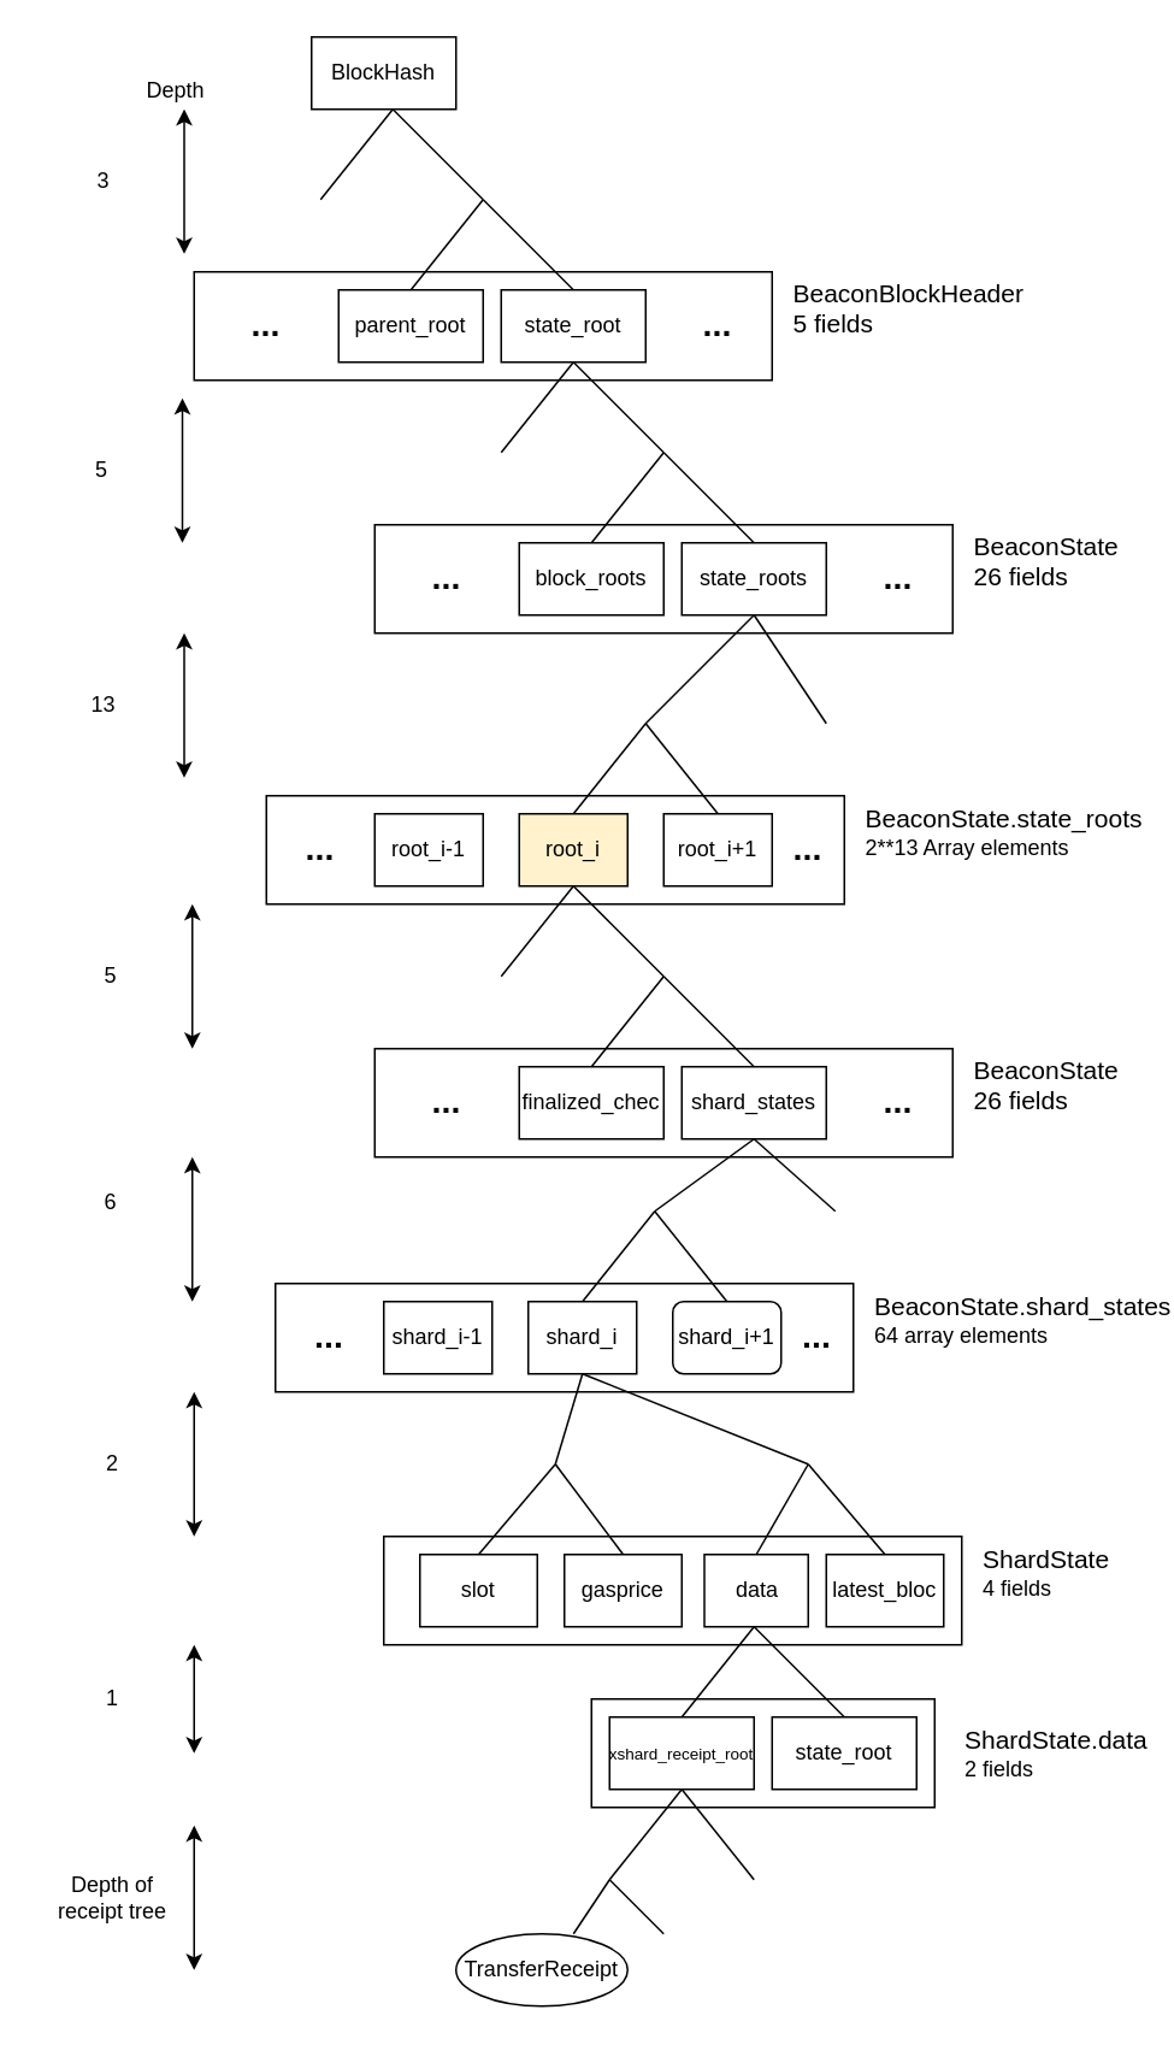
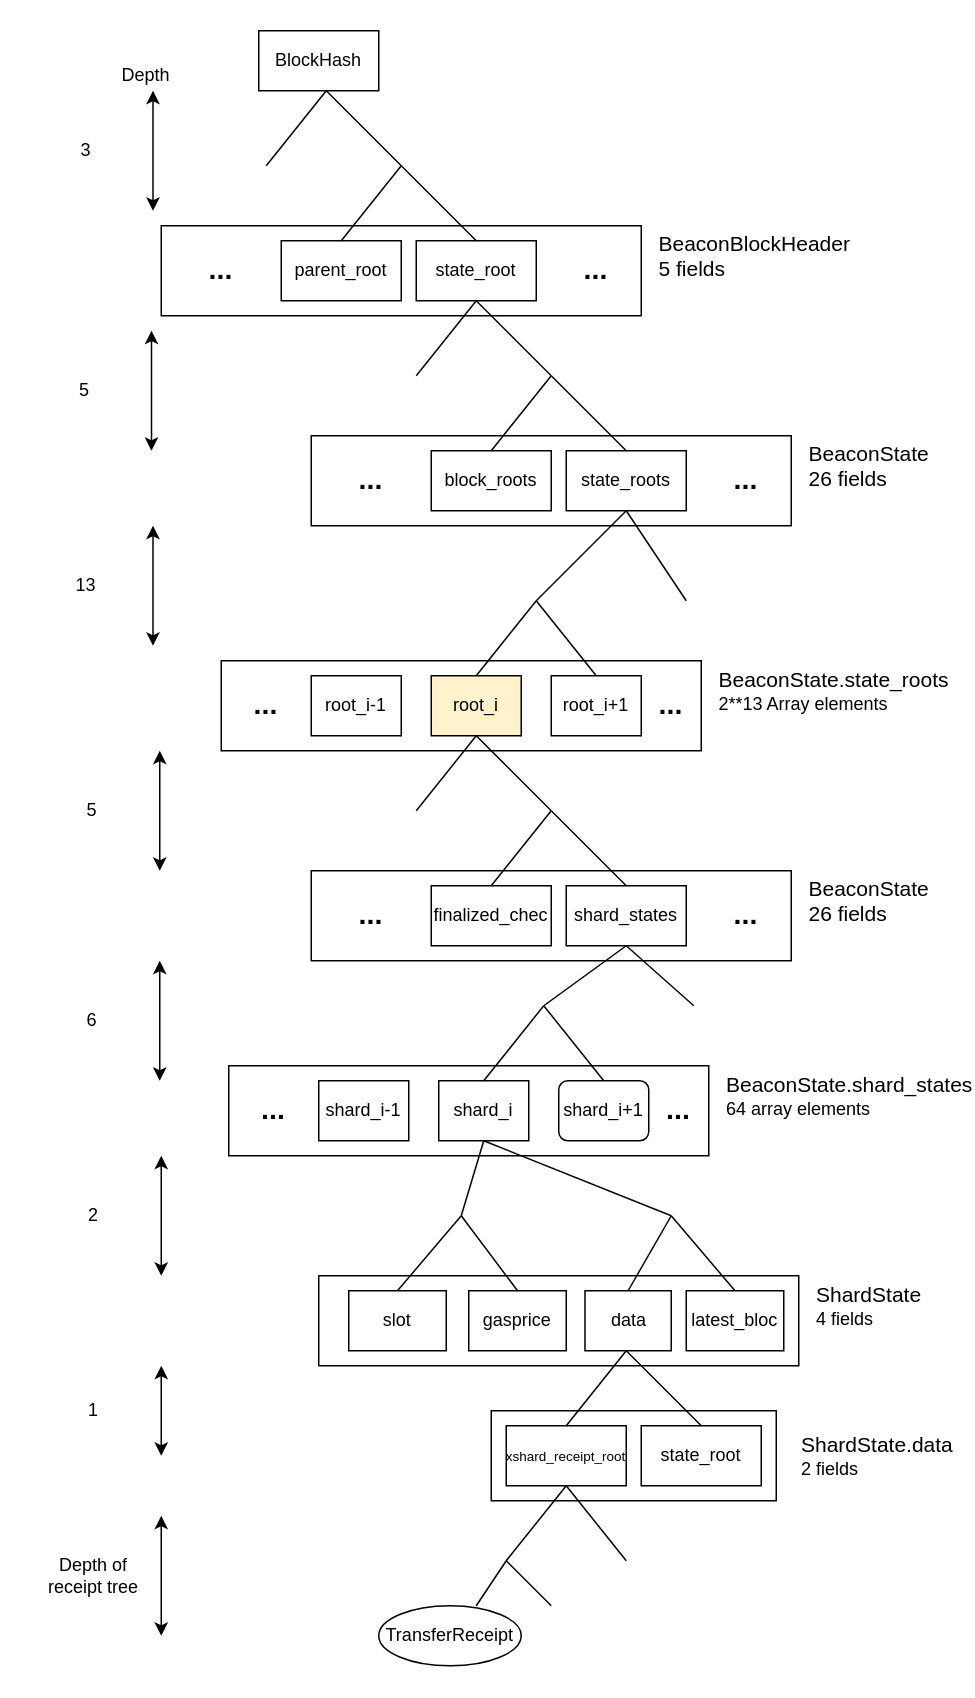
- <mxCell id="85" value="6" style="text;html=1;strokeColor=none;fillColor=none;align=center;verticalAlign=middle;whiteSpace=wrap;rounded=0;" vertex="1" parent="1"><mxGeometry x="26" y="655" width="70" height="20" as="geometry" /></mxCell>
+ <mxCell id="85" value="6" style="text;html=1;strokeColor=none;fillColor=none;align=center;verticalAlign=middle;whiteSpace=wrap;rounded=0;" vertex="1" parent="1"><mxGeometry x="26" y="670" width="70" height="20" as="geometry" /></mxCell>
